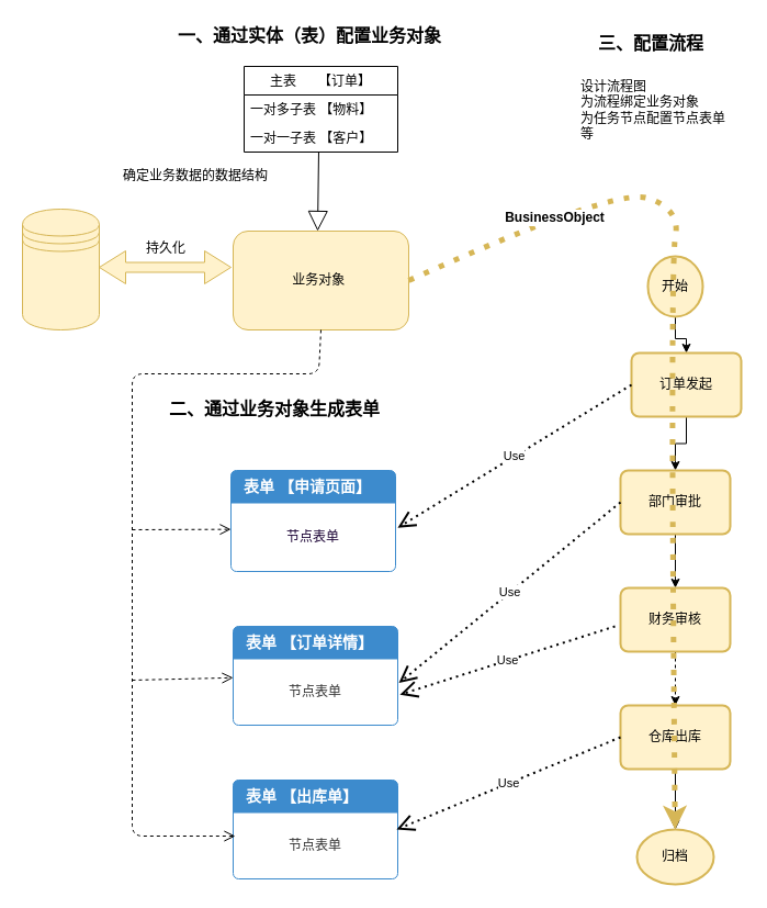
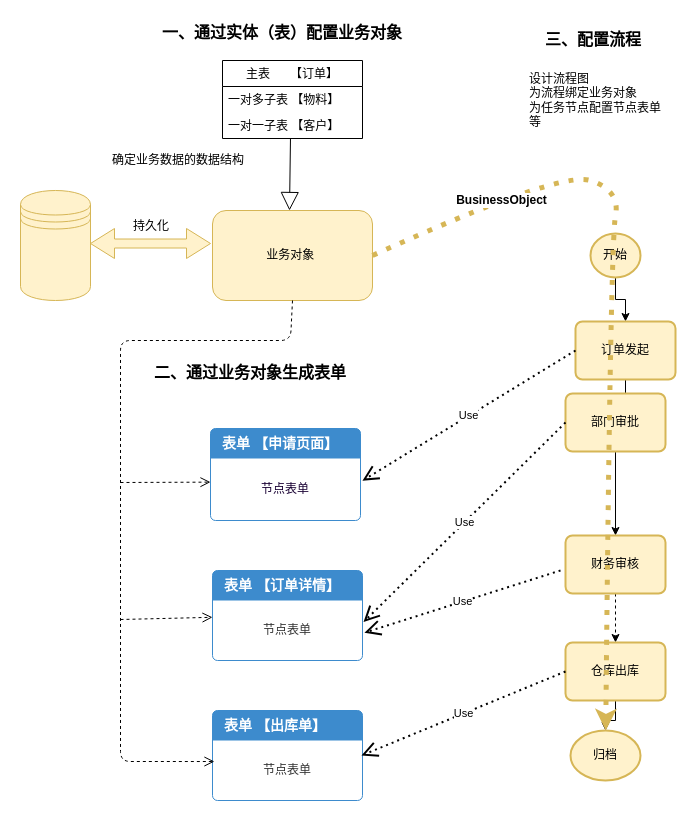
- <mxCell id="21" value="开始" style="strokeWidth=2;html=1;shape=mxgraph.flowchart.start_2;whiteSpace=wrap;align=center;fillColor=#fff2cc;strokeColor=#d6b656;" parent="1" vertex="1"><mxGeometry x="590" y="233" width="50" height="55" as="geometry" /></mxCell>
+ <mxCell id="21" value="开始" style="strokeWidth=2;html=1;shape=mxgraph.flowchart.start_2;whiteSpace=wrap;align=center;fillColor=#fff2cc;strokeColor=#d6b656;" parent="1" vertex="1"><mxGeometry x="590" y="233" width="50" height="44" as="geometry" /></mxCell>
- <mxCell id="25" value="部门审批" style="rounded=1;whiteSpace=wrap;html=1;absoluteArcSize=1;arcSize=14;strokeWidth=2;align=center;fillColor=#fff2cc;strokeColor=#d6b656;" parent="1" vertex="1"><mxGeometry x="565" y="428" width="100" height="58" as="geometry" /></mxCell>
+ <mxCell id="25" value="部门审批" style="rounded=1;whiteSpace=wrap;html=1;absoluteArcSize=1;arcSize=14;strokeWidth=2;align=center;fillColor=#fff2cc;strokeColor=#d6b656;" parent="1" vertex="1"><mxGeometry x="565" y="393" width="100" height="58" as="geometry" /></mxCell>
- <mxCell id="30" value="归档" style="strokeWidth=2;html=1;shape=mxgraph.flowchart.start_1;whiteSpace=wrap;align=center;fillColor=#fff2cc;strokeColor=#d6b656;" parent="1" vertex="1"><mxGeometry x="580" y="755" width="70" height="50" as="geometry" /></mxCell>
+ <mxCell id="30" value="归档" style="strokeWidth=2;html=1;shape=mxgraph.flowchart.start_1;whiteSpace=wrap;align=center;fillColor=#fff2cc;strokeColor=#d6b656;" parent="1" vertex="1"><mxGeometry x="570" y="730" width="70" height="50" as="geometry" /></mxCell>
